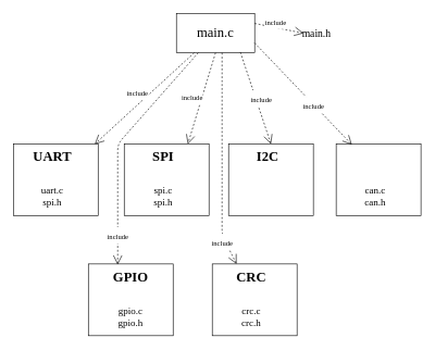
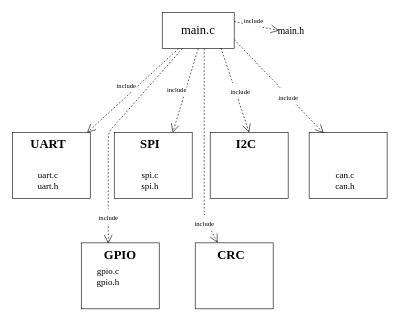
- <mxCell id="3" value="&lt;div style=&quot;font-size: 15px&quot;&gt;uart.c&lt;/div&gt;&lt;div style=&quot;font-size: 15px&quot;&gt;spi.h&lt;br style=&quot;font-size: 15px&quot;&gt;&lt;/div&gt;" style="text;html=1;strokeColor=none;fillColor=none;align=center;verticalAlign=middle;whiteSpace=wrap;rounded=0;fontFamily=Ubuntu;fontSize=15;" vertex="1" parent="1"><mxGeometry x="60" y="290" width="40" height="20" as="geometry" /></mxCell>
+ <mxCell id="3" value="&lt;div style=&quot;font-size: 15px&quot;&gt;uart.c&lt;/div&gt;&lt;div style=&quot;font-size: 15px&quot;&gt;uart.h&lt;br style=&quot;font-size: 15px&quot;&gt;&lt;/div&gt;" style="text;html=1;strokeColor=none;fillColor=none;align=center;verticalAlign=middle;whiteSpace=wrap;rounded=0;fontFamily=Ubuntu;fontSize=15;" vertex="1" parent="1"><mxGeometry x="60" y="290" width="40" height="20" as="geometry" /></mxCell>
- <mxCell id="13" value="&lt;div&gt;gpio.c&lt;/div&gt;&lt;div&gt;gpio.h&lt;br&gt;&lt;/div&gt;" style="text;html=1;strokeColor=none;fillColor=none;align=center;verticalAlign=middle;whiteSpace=wrap;rounded=0;fontFamily=Ubuntu;fontSize=15;" vertex="1" parent="1"><mxGeometry x="180" y="474" width="40" height="20" as="geometry" /></mxCell>
+ <mxCell id="13" value="&lt;div&gt;gpio.c&lt;/div&gt;&lt;div&gt;gpio.h&lt;br&gt;&lt;/div&gt;" style="text;html=1;strokeColor=none;fillColor=none;align=center;verticalAlign=middle;whiteSpace=wrap;rounded=0;fontFamily=Ubuntu;fontSize=15;" vertex="1" parent="1"><mxGeometry x="160" y="449" width="40" height="20" as="geometry" /></mxCell>
- <mxCell id="16" value="&lt;div&gt;crc.c&lt;/div&gt;&lt;div&gt;crc.h&lt;br&gt;&lt;/div&gt;" style="text;html=1;strokeColor=none;fillColor=none;align=center;verticalAlign=middle;whiteSpace=wrap;rounded=0;fontFamily=Ubuntu;fontSize=15;" vertex="1" parent="1"><mxGeometry x="365" y="474" width="40" height="20" as="geometry" /></mxCell>
